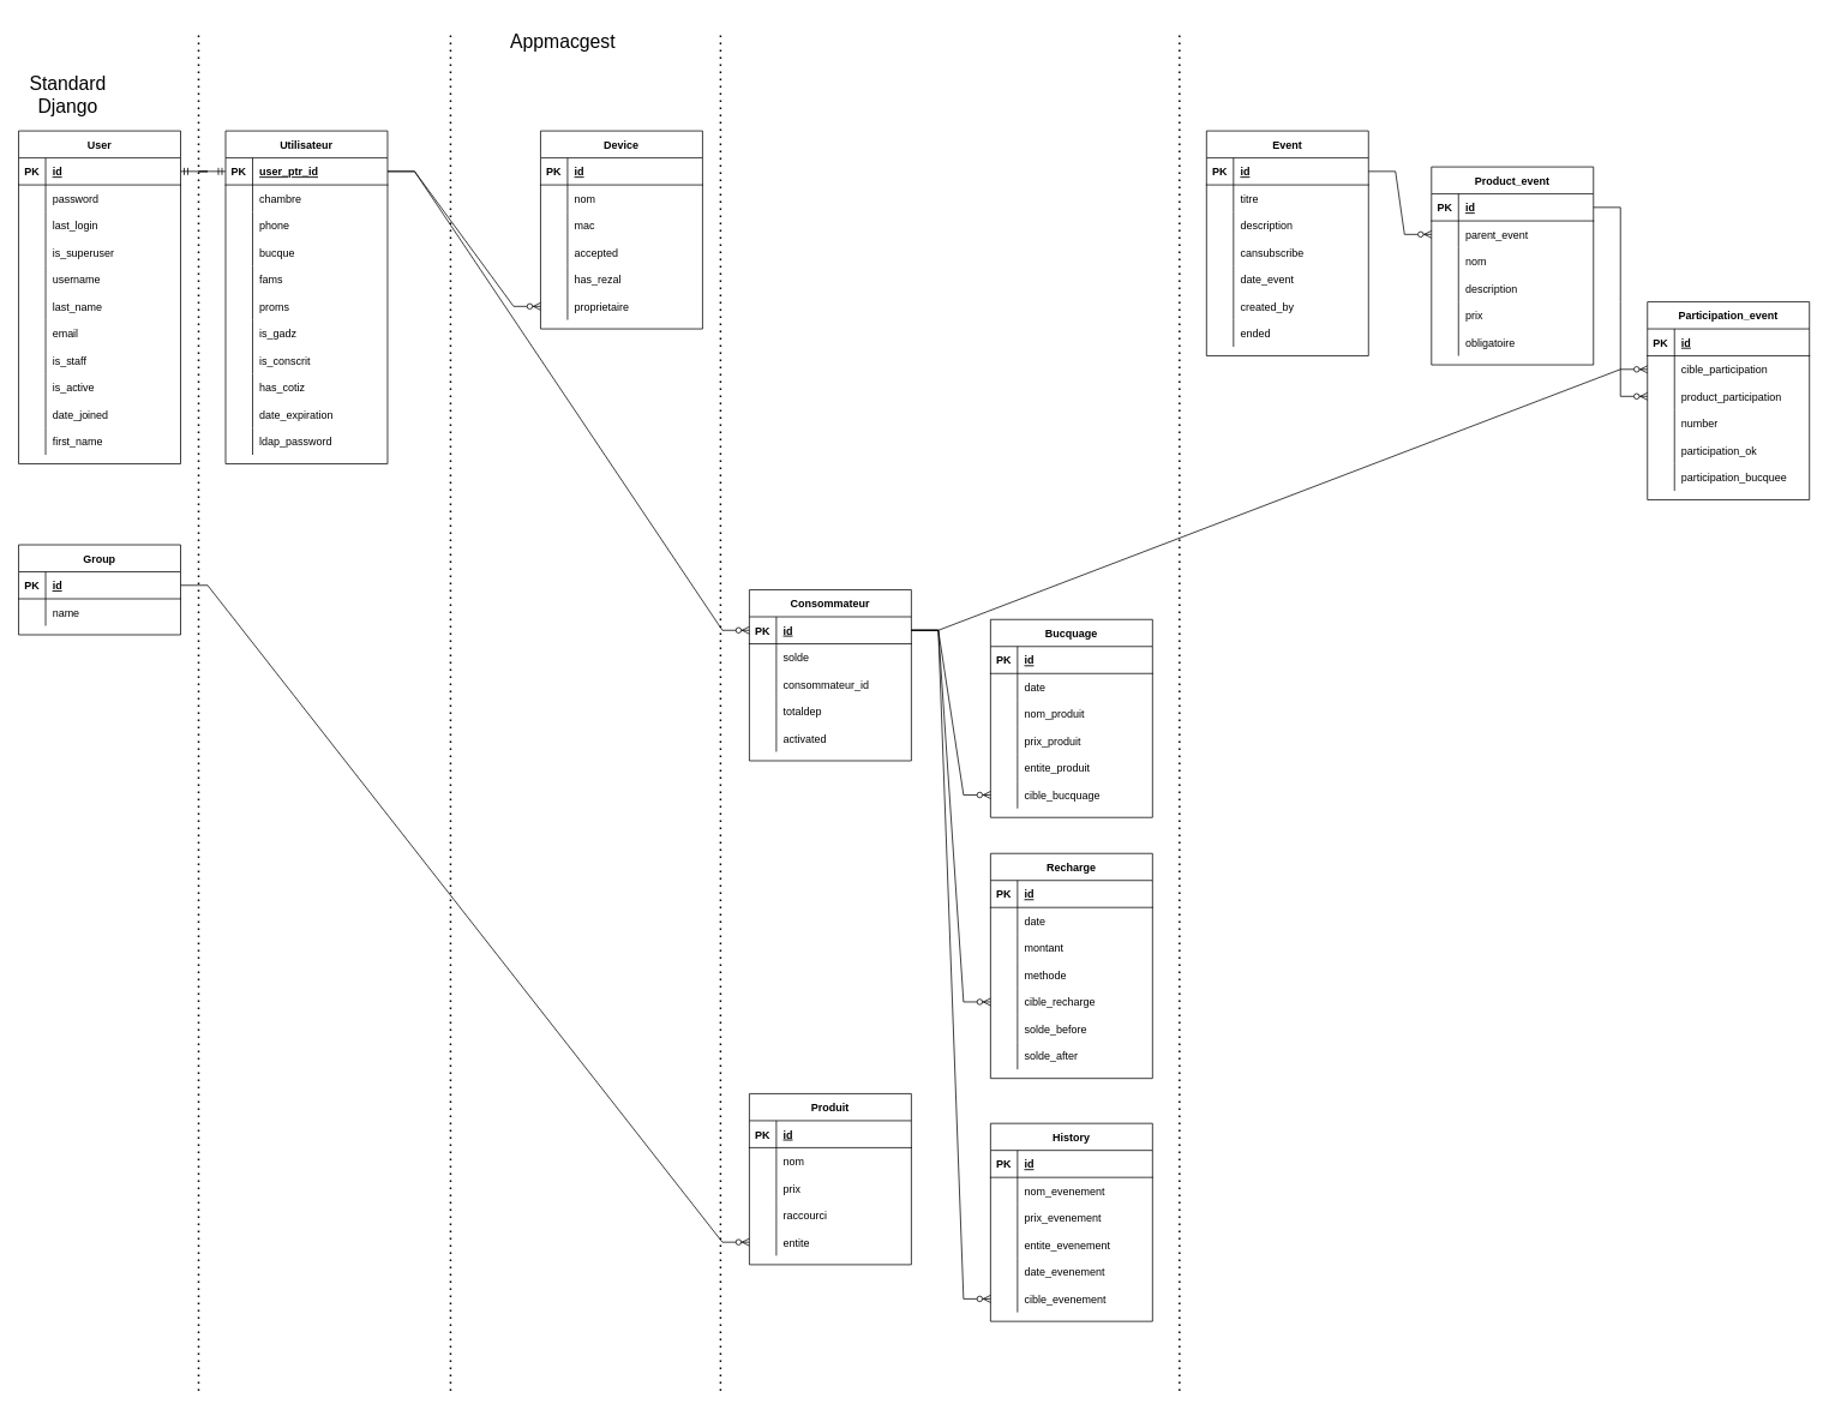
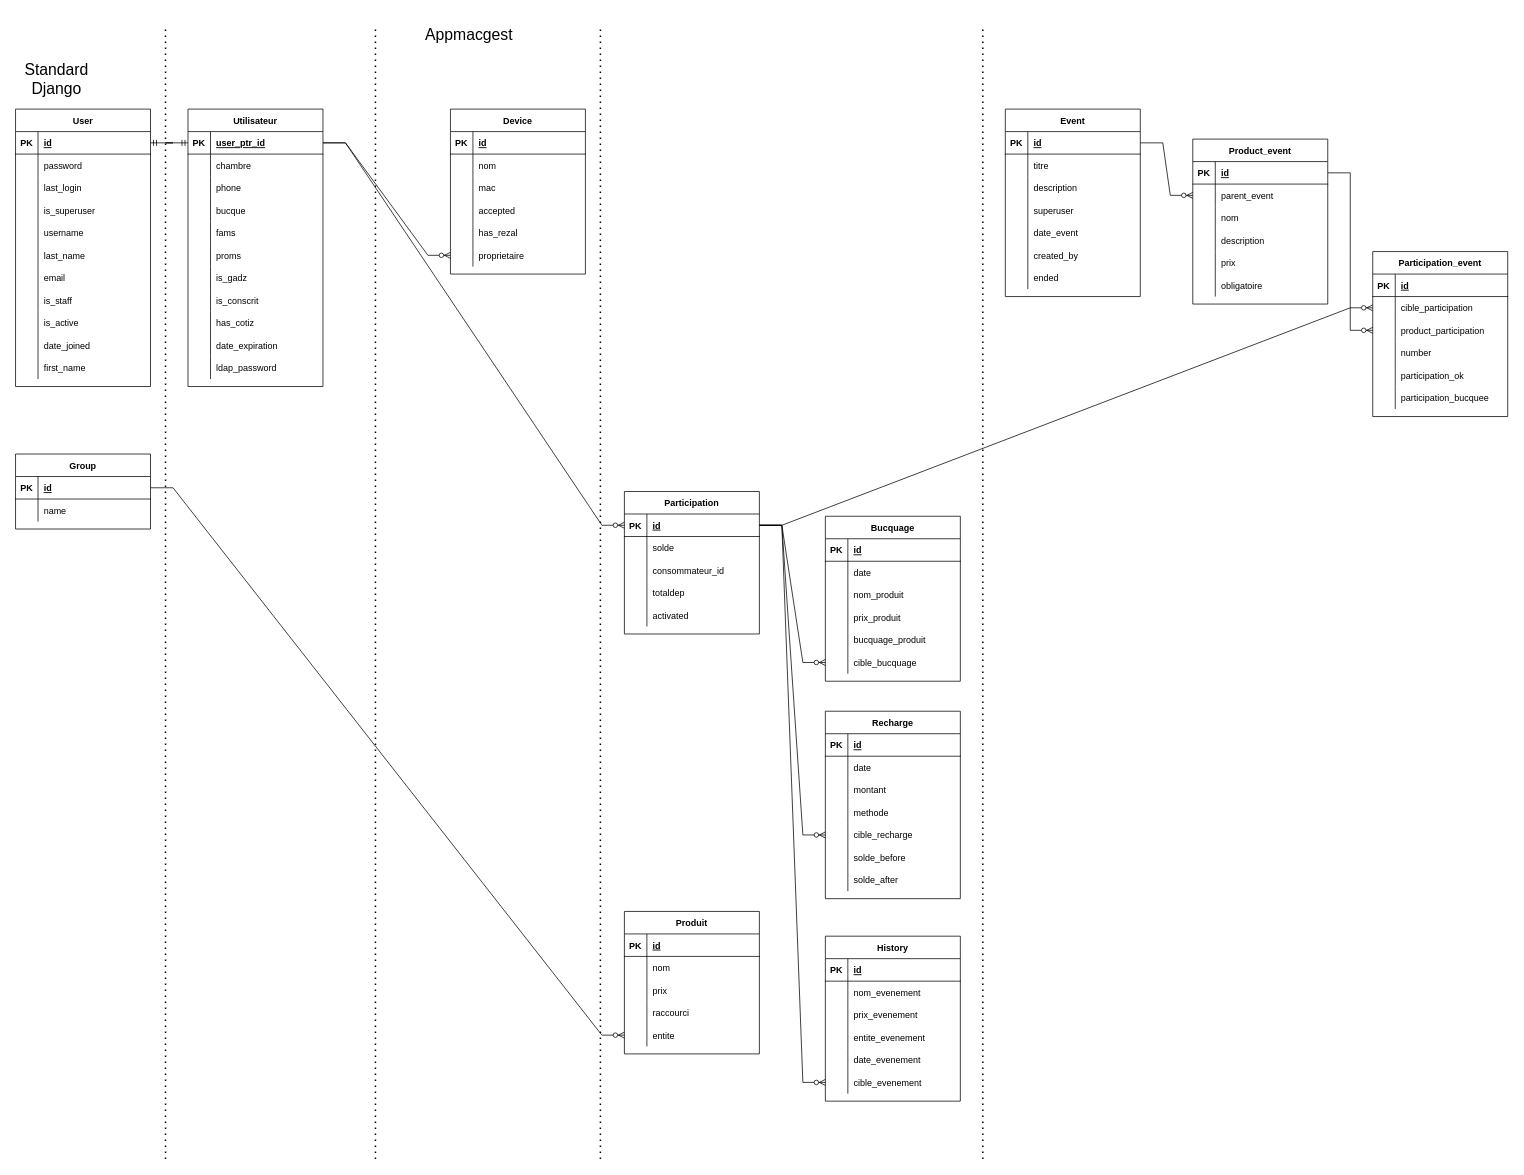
- <mxCell id="213" value="cansubscribe" style="shape=partialRectangle;connectable=0;fillColor=none;top=0;left=0;bottom=0;right=0;align=left;spacingLeft=6;overflow=hidden;" vertex="1" parent="211"><mxGeometry x="30" width="150" height="30" as="geometry"><mxRectangle width="150" height="30" as="alternateBounds" /></mxGeometry></mxCell>
+ <mxCell id="213" value="superuser" style="shape=partialRectangle;connectable=0;fillColor=none;top=0;left=0;bottom=0;right=0;align=left;spacingLeft=6;overflow=hidden;" vertex="1" parent="211"><mxGeometry x="30" width="150" height="30" as="geometry"><mxRectangle width="150" height="30" as="alternateBounds" /></mxGeometry></mxCell>
- <mxCell id="91" value="Consommateur" style="shape=table;startSize=30;container=1;collapsible=1;childLayout=tableLayout;fixedRows=1;rowLines=0;fontStyle=1;align=center;resizeLast=1;" vertex="1" parent="1"><mxGeometry x="832" y="655" width="180" height="190" as="geometry" /></mxCell>
+ <mxCell id="91" value="Participation" style="shape=table;startSize=30;container=1;collapsible=1;childLayout=tableLayout;fixedRows=1;rowLines=0;fontStyle=1;align=center;resizeLast=1;" vertex="1" parent="1"><mxGeometry x="832" y="655" width="180" height="190" as="geometry" /></mxCell>
- <mxCell id="123" value="entite_produit" style="shape=partialRectangle;connectable=0;fillColor=none;top=0;left=0;bottom=0;right=0;align=left;spacingLeft=6;overflow=hidden;" vertex="1" parent="121"><mxGeometry x="30" width="150" height="30" as="geometry"><mxRectangle width="150" height="30" as="alternateBounds" /></mxGeometry></mxCell>
+ <mxCell id="123" value="bucquage_produit" style="shape=partialRectangle;connectable=0;fillColor=none;top=0;left=0;bottom=0;right=0;align=left;spacingLeft=6;overflow=hidden;" vertex="1" parent="121"><mxGeometry x="30" width="150" height="30" as="geometry"><mxRectangle width="150" height="30" as="alternateBounds" /></mxGeometry></mxCell>
